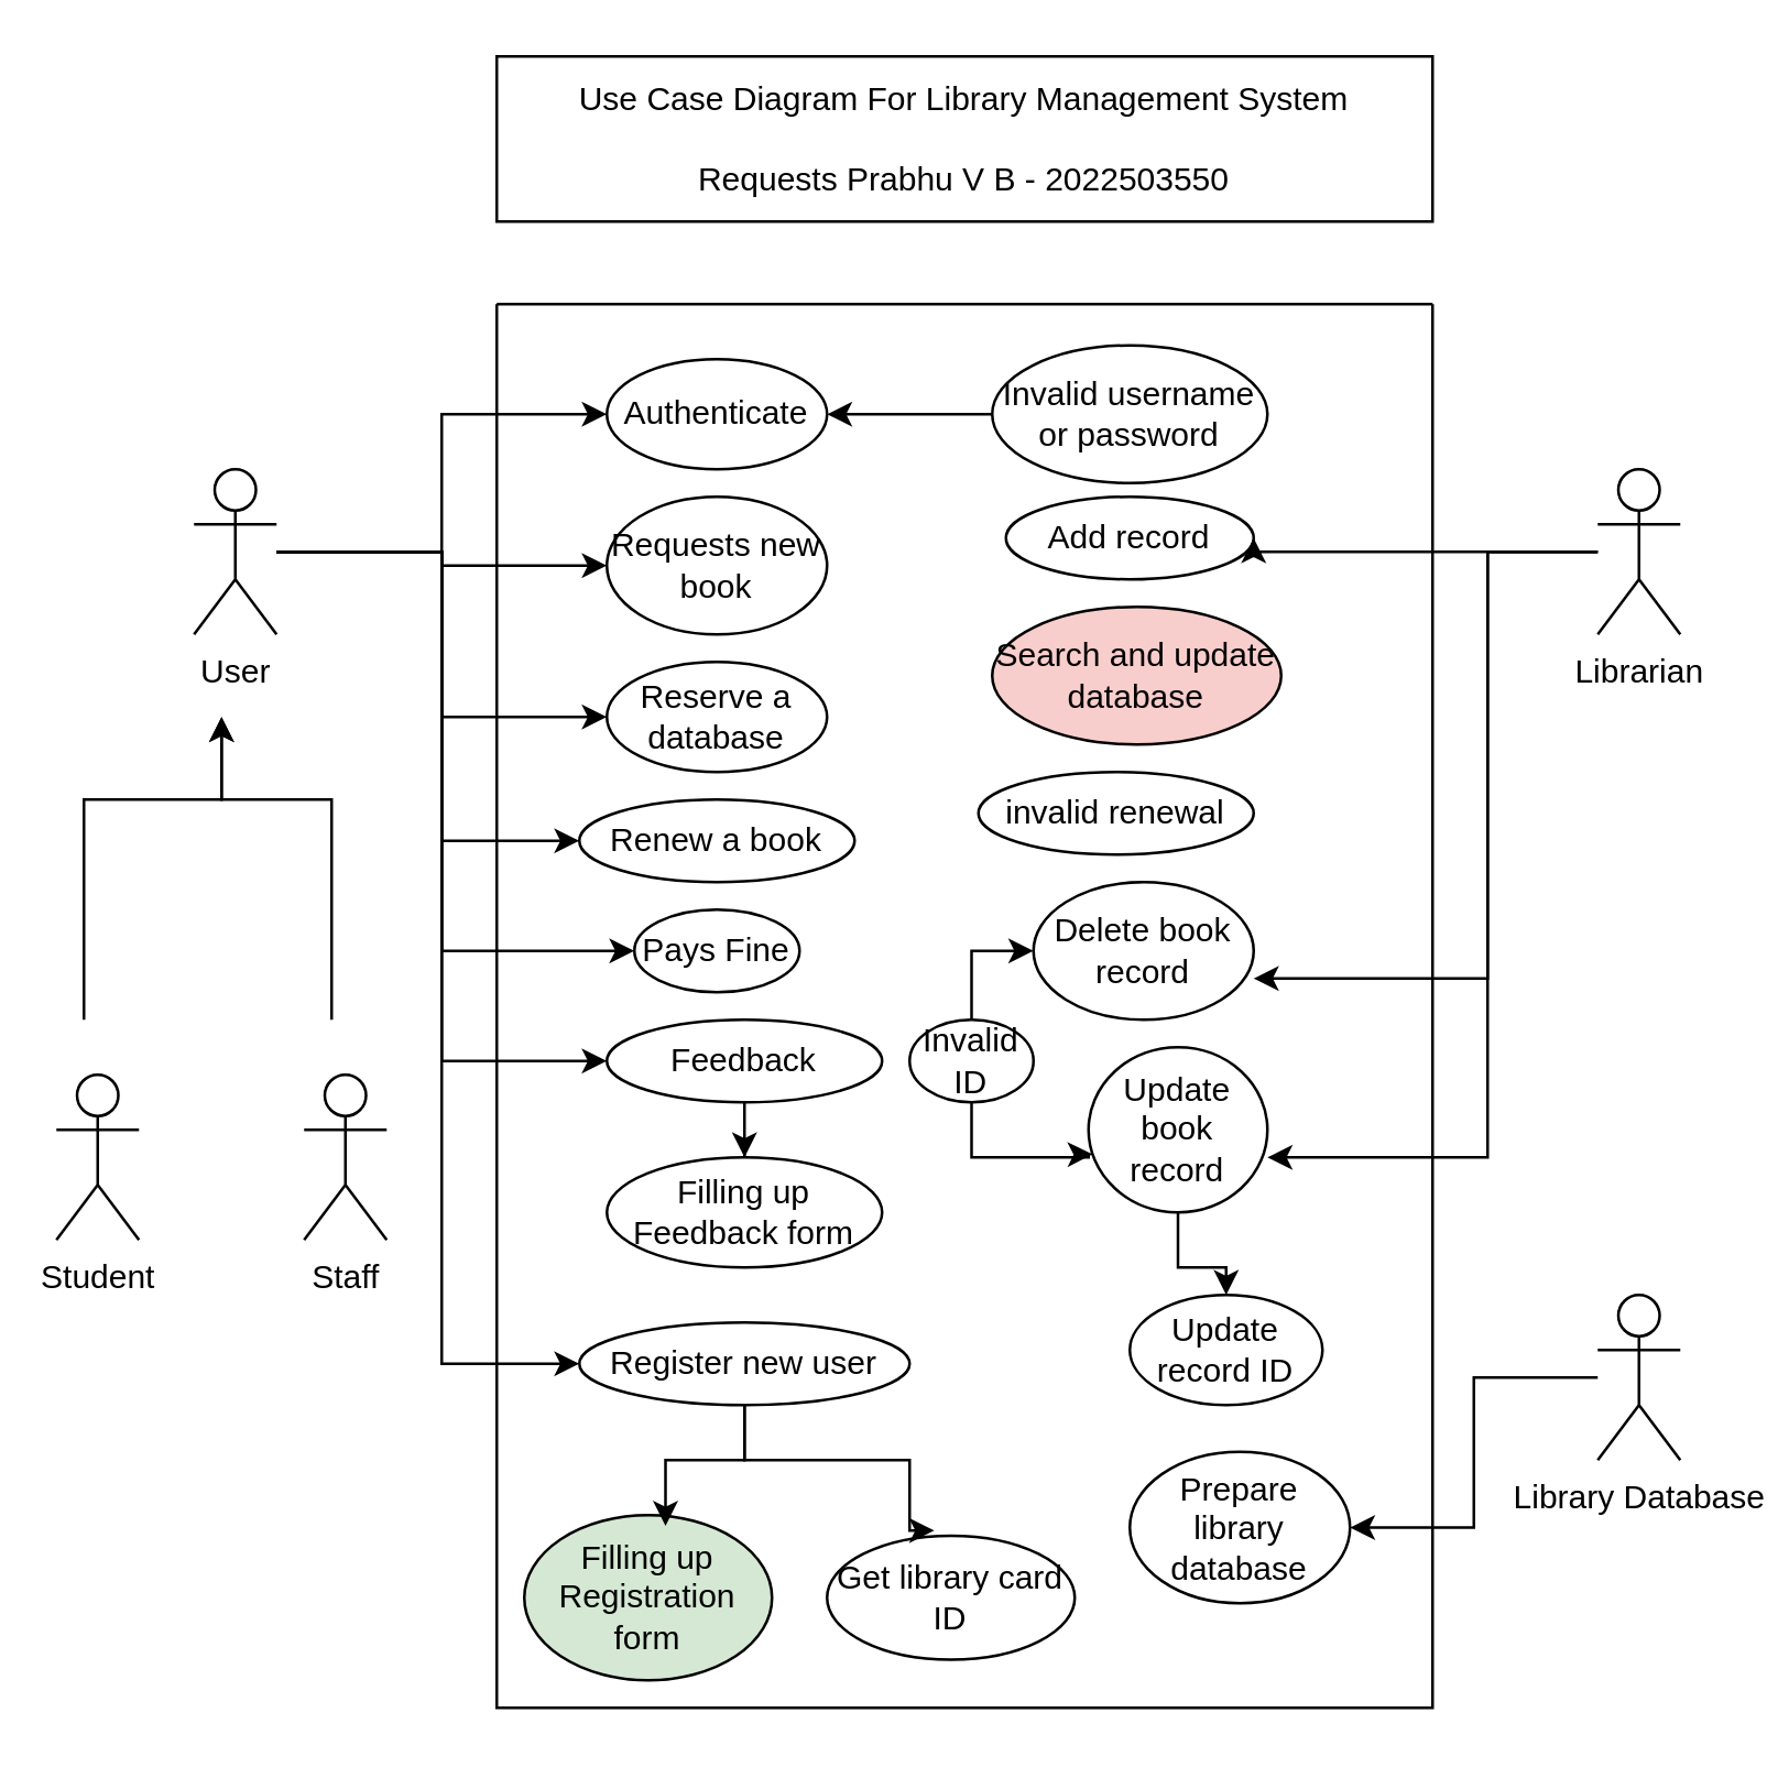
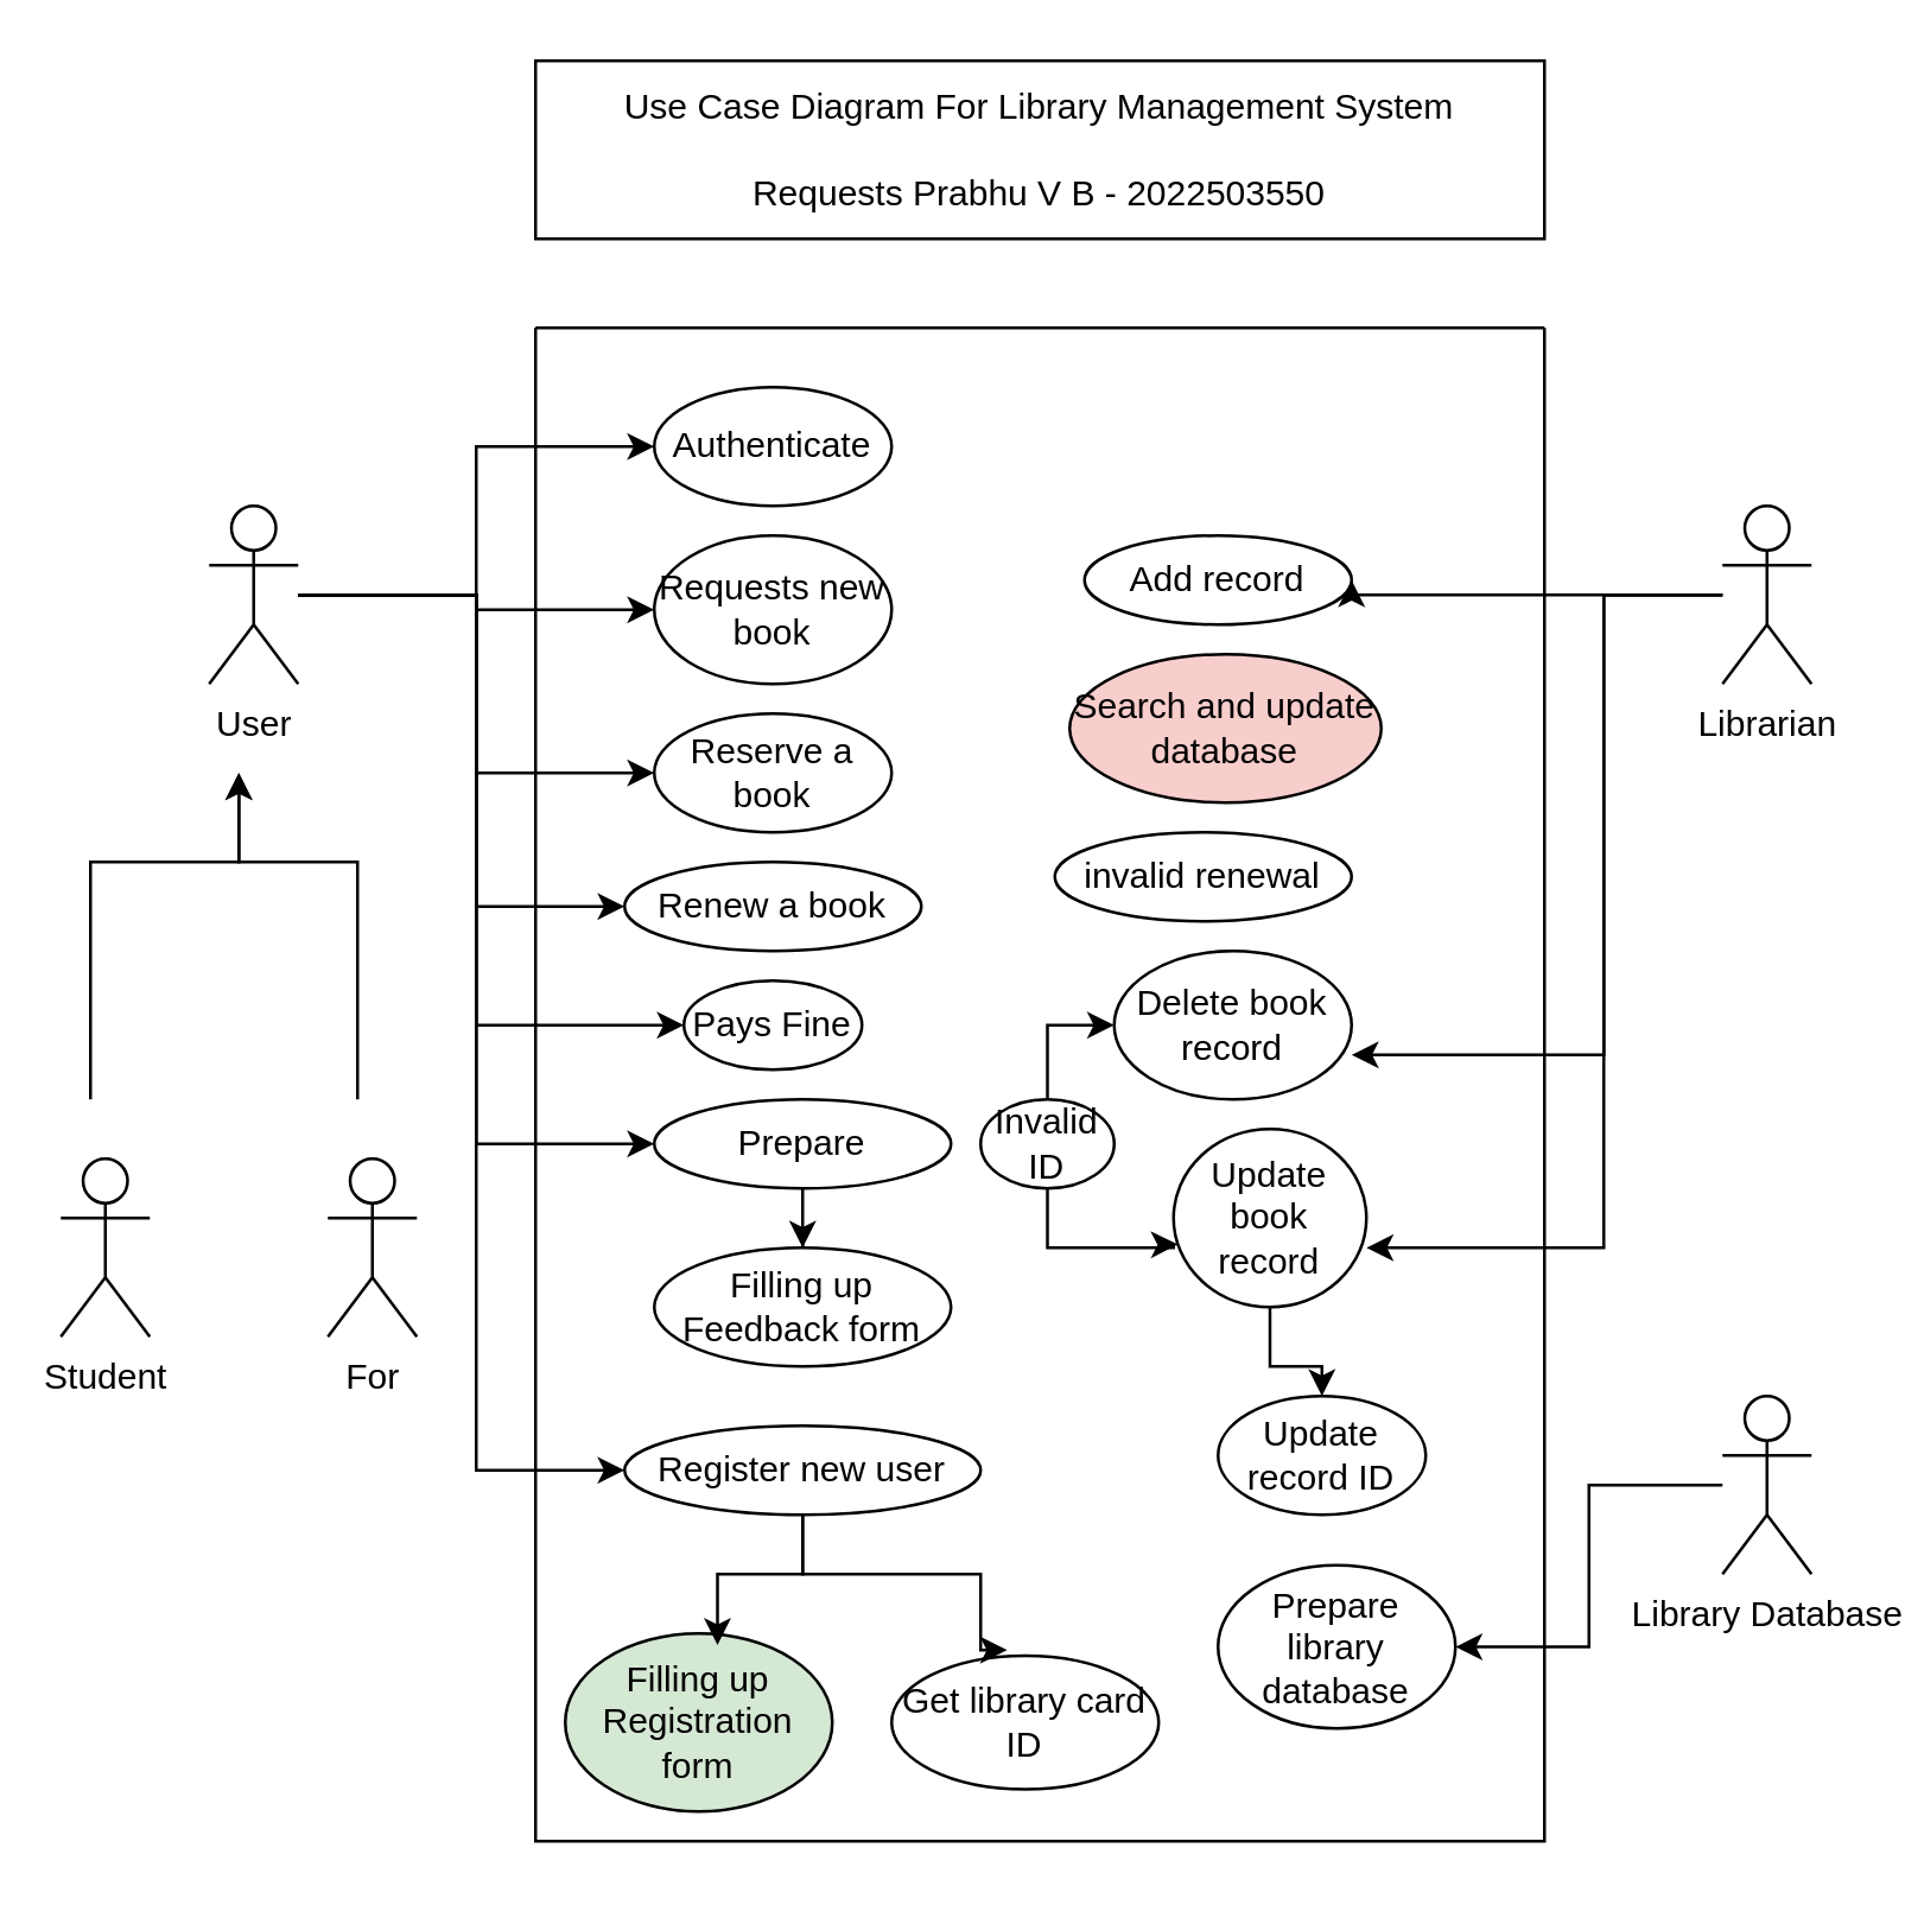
- <mxCell id="14" style="edgeStyle=orthogonalEdgeStyle;rounded=0;orthogonalLoop=1;jettySize=auto;html=1;entryX=1;entryY=0.5;entryDx=0;entryDy=0;" edge="1" parent="2" source="15" target="3"><mxGeometry relative="1" as="geometry" /></mxCell>
- <mxCell id="15" value="Invalid username or password" style="ellipse;whiteSpace=wrap;html=1;" vertex="1" parent="2"><mxGeometry x="180" y="15" width="100" height="50" as="geometry" /></mxCell>
- <mxCell id="10" value="Reserve a database" style="ellipse;whiteSpace=wrap;html=1;" vertex="1" parent="2"><mxGeometry x="40" y="130" width="80" height="40" as="geometry" /></mxCell>
+ <mxCell id="10" value="Reserve a book" style="ellipse;whiteSpace=wrap;html=1;" vertex="1" parent="2"><mxGeometry x="40" y="130" width="80" height="40" as="geometry" /></mxCell>
- <mxCell id="6" value="Feedback" style="ellipse;whiteSpace=wrap;html=1;" vertex="1" parent="2"><mxGeometry x="40" y="260" width="100" height="30" as="geometry" /></mxCell>
+ <mxCell id="6" value="Prepare" style="ellipse;whiteSpace=wrap;html=1;" vertex="1" parent="2"><mxGeometry x="40" y="260" width="100" height="30" as="geometry" /></mxCell>
- <mxCell id="38" value="Staff" style="shape=umlActor;verticalLabelPosition=bottom;verticalAlign=top;html=1;outlineConnect=0;" vertex="1" parent="1"><mxGeometry x="110" y="390" width="30" height="60" as="geometry" /></mxCell>
+ <mxCell id="38" value="For" style="shape=umlActor;verticalLabelPosition=bottom;verticalAlign=top;html=1;outlineConnect=0;" vertex="1" parent="1"><mxGeometry x="110" y="390" width="30" height="60" as="geometry" /></mxCell>
